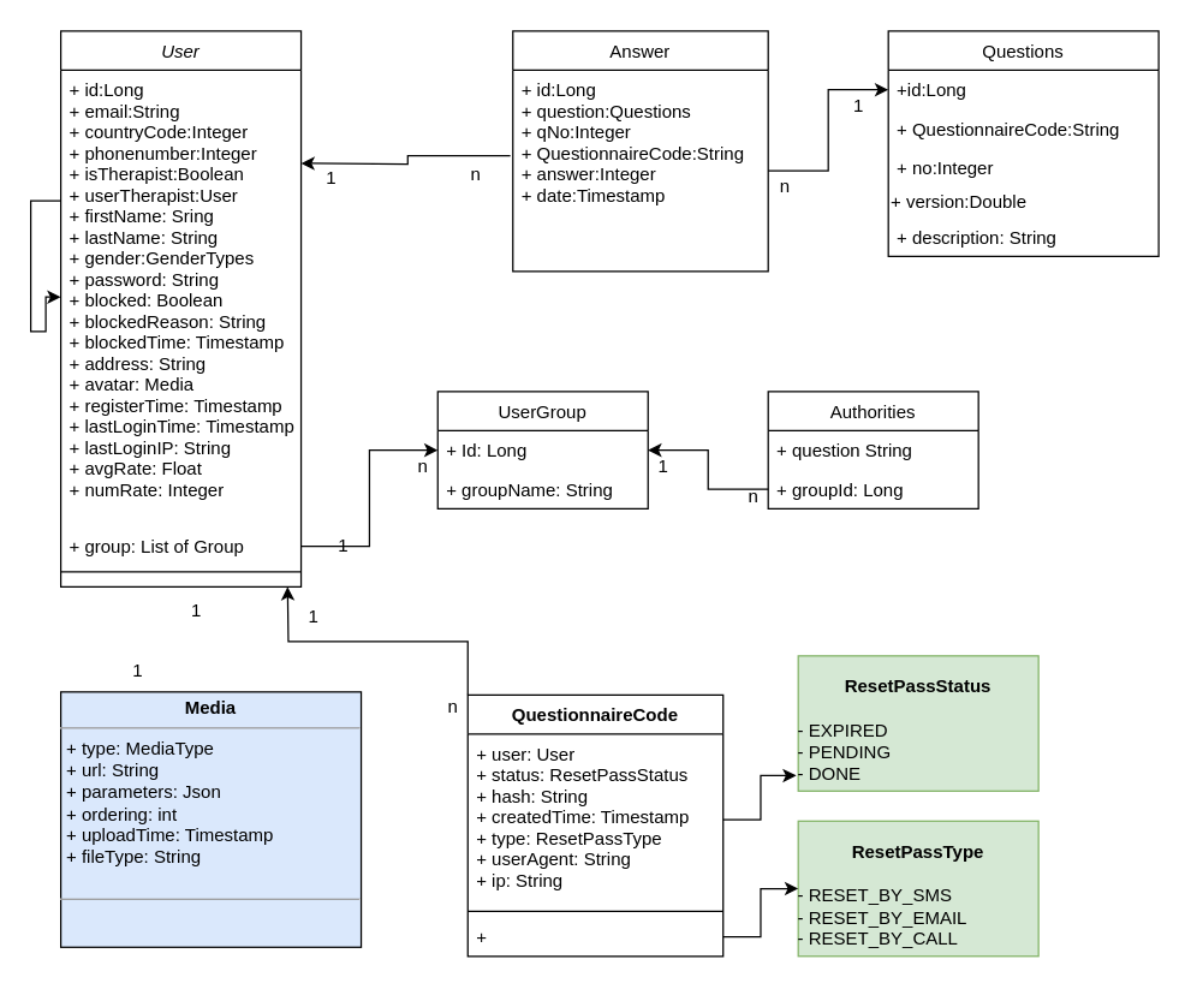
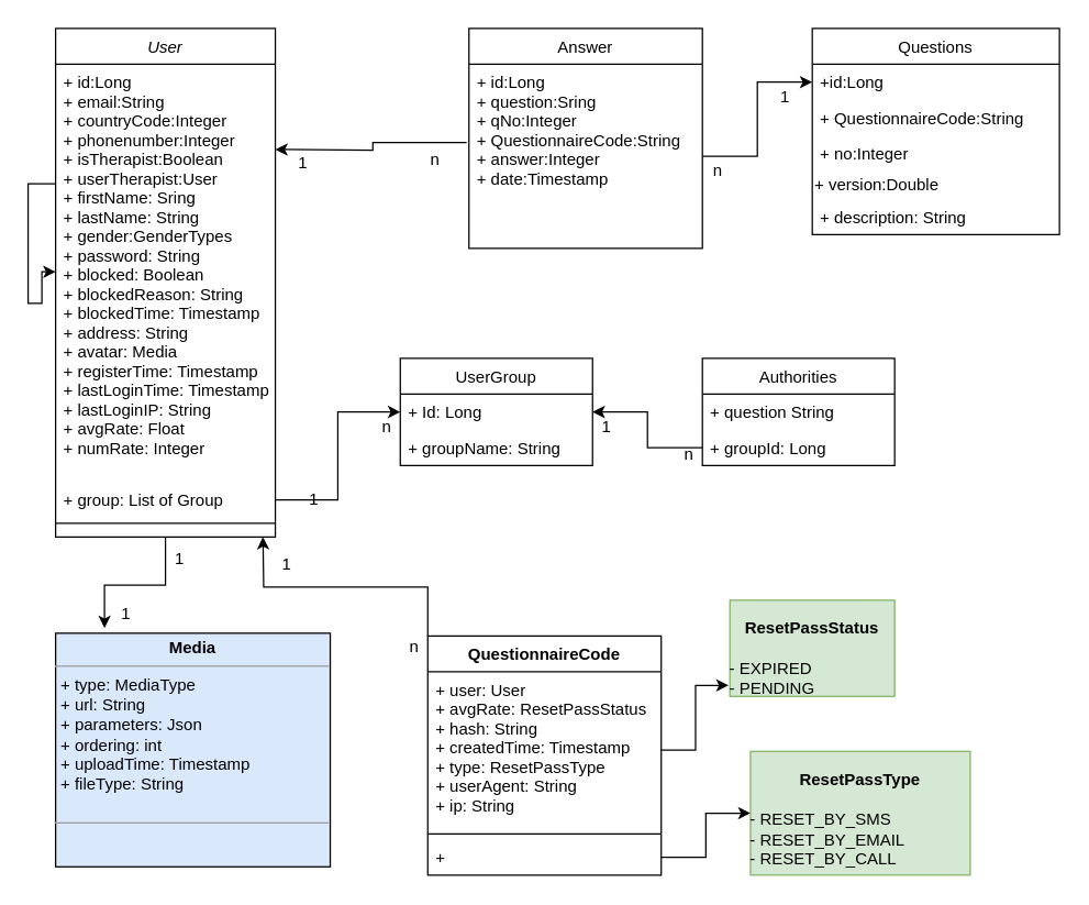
- <mxCell id="4" value="+ id:Long&#10;+ question:Questions&#10;+ qNo:Integer&#10;+ QuestionnaireCode:String&#10;+ answer:Integer&#10;+ date:Timestamp&#10;" style="text;strokeColor=none;fillColor=none;align=left;verticalAlign=top;spacingLeft=4;spacingRight=4;overflow=hidden;rotatable=0;points=[[0,0.5],[1,0.5]];portConstraint=eastwest;" parent="3" vertex="1"><mxGeometry y="26" width="170" height="134" as="geometry" /></mxCell>
+ <mxCell id="4" value="+ id:Long&#10;+ question:Sring&#10;+ qNo:Integer&#10;+ QuestionnaireCode:String&#10;+ answer:Integer&#10;+ date:Timestamp&#10;" style="text;strokeColor=none;fillColor=none;align=left;verticalAlign=top;spacingLeft=4;spacingRight=4;overflow=hidden;rotatable=0;points=[[0,0.5],[1,0.5]];portConstraint=eastwest;" parent="3" vertex="1"><mxGeometry y="26" width="170" height="134" as="geometry" /></mxCell>
+ <mxCell id="17" style="edgeStyle=orthogonalEdgeStyle;rounded=0;orthogonalLoop=1;jettySize=auto;html=1;entryX=0.178;entryY=-0.022;entryDx=0;entryDy=0;entryPerimeter=0;" parent="1" source="18" target="13" edge="1"><mxGeometry relative="1" as="geometry" /></mxCell>
- <mxCell id="5" value="&lt;br&gt;&lt;div align=&quot;center&quot;&gt;&lt;b&gt;ResetPassStatus&lt;/b&gt;&lt;/div&gt;&lt;div align=&quot;center&quot;&gt;&lt;br&gt;&lt;/div&gt;&lt;div align=&quot;left&quot;&gt;- EXPIRED&lt;/div&gt;&lt;div align=&quot;left&quot;&gt;- PENDING&lt;/div&gt;&lt;div align=&quot;left&quot;&gt;- DONE&lt;br&gt;&lt;/div&gt;" style="verticalAlign=top;align=left;overflow=fill;fontSize=12;fontFamily=Helvetica;html=1;fillColor=#d5e8d4;strokeColor=#82b366;" parent="1" vertex="1"><mxGeometry x="531" y="436" width="160" height="90" as="geometry" /></mxCell>
+ <mxCell id="5" value="&lt;br&gt;&lt;div align=&quot;center&quot;&gt;&lt;b&gt;ResetPassStatus&lt;/b&gt;&lt;/div&gt;&lt;div align=&quot;center&quot;&gt;&lt;br&gt;&lt;/div&gt;&lt;div align=&quot;left&quot;&gt;- EXPIRED&lt;/div&gt;&lt;div align=&quot;left&quot;&gt;- PENDING&lt;/div&gt;&lt;div align=&quot;left&quot;&gt;- DONE&lt;br&gt;&lt;/div&gt;" style="verticalAlign=top;align=left;overflow=fill;fontSize=12;fontFamily=Helvetica;html=1;fillColor=#d5e8d4;strokeColor=#82b366;" parent="1" vertex="1"><mxGeometry x="531" y="436" width="120" height="70" as="geometry" /></mxCell>
- <mxCell id="25" value="+ user: User&#10;+ status: ResetPassStatus&#10;+ hash: String&#10;+ createdTime: Timestamp&#10;+ type: ResetPassType&#10;+ userAgent: String&#10;+ ip: String&#10;" style="text;strokeColor=none;fillColor=none;align=left;verticalAlign=top;spacingLeft=4;spacingRight=4;overflow=hidden;rotatable=0;points=[[0,0.5],[1,0.5]];portConstraint=eastwest;" parent="24" vertex="1"><mxGeometry y="26" width="170" height="114" as="geometry" /></mxCell>
+ <mxCell id="25" value="+ user: User&#10;+ avgRate: ResetPassStatus&#10;+ hash: String&#10;+ createdTime: Timestamp&#10;+ type: ResetPassType&#10;+ userAgent: String&#10;+ ip: String&#10;" style="text;strokeColor=none;fillColor=none;align=left;verticalAlign=top;spacingLeft=4;spacingRight=4;overflow=hidden;rotatable=0;points=[[0,0.5],[1,0.5]];portConstraint=eastwest;" parent="24" vertex="1"><mxGeometry y="26" width="170" height="114" as="geometry" /></mxCell>
- <mxCell id="12" value="&lt;br&gt;&lt;div align=&quot;center&quot;&gt;&lt;b&gt;ResetPassType&lt;/b&gt;&lt;/div&gt;&lt;div align=&quot;center&quot;&gt;&lt;br&gt;&lt;/div&gt;&lt;div align=&quot;left&quot;&gt;- RESET_BY_SMS&lt;/div&gt;&lt;div align=&quot;left&quot;&gt;- RESET_BY_EMAIL&lt;/div&gt;&lt;div align=&quot;left&quot;&gt;- RESET_BY_CALL&lt;br&gt;&lt;/div&gt;" style="verticalAlign=top;align=left;overflow=fill;fontSize=12;fontFamily=Helvetica;html=1;fillColor=#d5e8d4;strokeColor=#82b366;" parent="1" vertex="1"><mxGeometry x="531" y="546" width="160" height="90" as="geometry" /></mxCell>
+ <mxCell id="12" value="&lt;br&gt;&lt;div align=&quot;center&quot;&gt;&lt;b&gt;ResetPassType&lt;/b&gt;&lt;/div&gt;&lt;div align=&quot;center&quot;&gt;&lt;br&gt;&lt;/div&gt;&lt;div align=&quot;left&quot;&gt;- RESET_BY_SMS&lt;/div&gt;&lt;div align=&quot;left&quot;&gt;- RESET_BY_EMAIL&lt;/div&gt;&lt;div align=&quot;left&quot;&gt;- RESET_BY_CALL&lt;br&gt;&lt;/div&gt;" style="verticalAlign=top;align=left;overflow=fill;fontSize=12;fontFamily=Helvetica;html=1;fillColor=#d5e8d4;strokeColor=#82b366;" parent="1" vertex="1"><mxGeometry x="546" y="546" width="160" height="90" as="geometry" /></mxCell>
